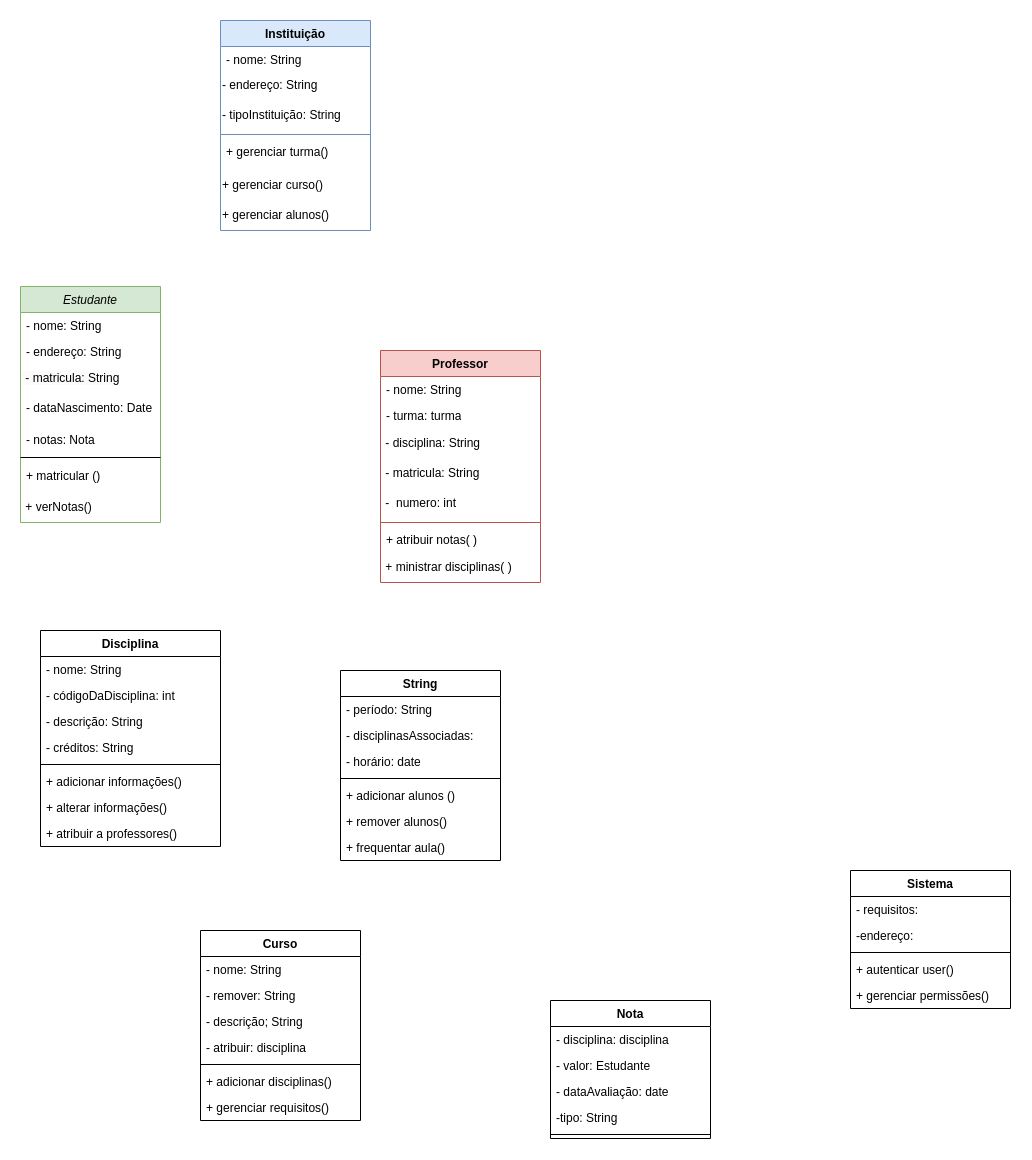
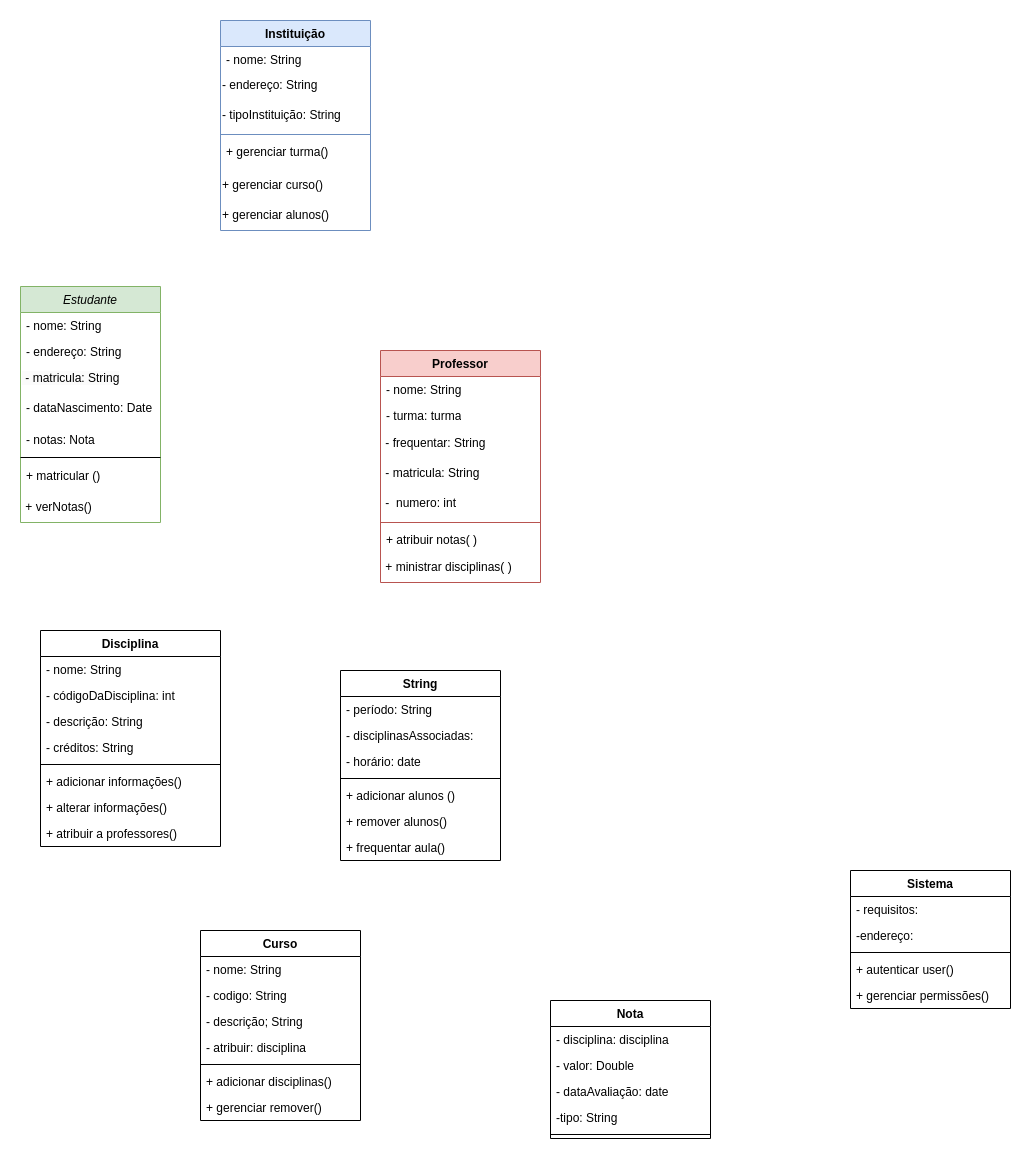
- <mxCell id="23" value="&amp;nbsp;- disciplina: String" style="text;html=1;strokeColor=none;fillColor=none;align=left;verticalAlign=middle;whiteSpace=wrap;rounded=0;" vertex="1" parent="20"><mxGeometry y="78" width="160" height="30" as="geometry" /></mxCell>
+ <mxCell id="23" value="&amp;nbsp;- frequentar: String" style="text;html=1;strokeColor=none;fillColor=none;align=left;verticalAlign=middle;whiteSpace=wrap;rounded=0;" vertex="1" parent="20"><mxGeometry y="78" width="160" height="30" as="geometry" /></mxCell>
- <mxCell id="48" value="- remover: String" style="text;strokeColor=none;fillColor=none;align=left;verticalAlign=top;spacingLeft=4;spacingRight=4;overflow=hidden;rotatable=0;points=[[0,0.5],[1,0.5]];portConstraint=eastwest;whiteSpace=wrap;html=1;" vertex="1" parent="46"><mxGeometry y="52" width="160" height="26" as="geometry" /></mxCell>
+ <mxCell id="48" value="- codigo: String" style="text;strokeColor=none;fillColor=none;align=left;verticalAlign=top;spacingLeft=4;spacingRight=4;overflow=hidden;rotatable=0;points=[[0,0.5],[1,0.5]];portConstraint=eastwest;whiteSpace=wrap;html=1;" vertex="1" parent="46"><mxGeometry y="52" width="160" height="26" as="geometry" /></mxCell>
- <mxCell id="56" value="- valor: Estudante" style="text;strokeColor=none;fillColor=none;align=left;verticalAlign=top;spacingLeft=4;spacingRight=4;overflow=hidden;rotatable=0;points=[[0,0.5],[1,0.5]];portConstraint=eastwest;whiteSpace=wrap;html=1;" vertex="1" parent="54"><mxGeometry y="52" width="160" height="26" as="geometry" /></mxCell>
+ <mxCell id="56" value="- valor: Double" style="text;strokeColor=none;fillColor=none;align=left;verticalAlign=top;spacingLeft=4;spacingRight=4;overflow=hidden;rotatable=0;points=[[0,0.5],[1,0.5]];portConstraint=eastwest;whiteSpace=wrap;html=1;" vertex="1" parent="54"><mxGeometry y="52" width="160" height="26" as="geometry" /></mxCell>
- <mxCell id="53" value="+ gerenciar requisitos()" style="text;strokeColor=none;fillColor=none;align=left;verticalAlign=top;spacingLeft=4;spacingRight=4;overflow=hidden;rotatable=0;points=[[0,0.5],[1,0.5]];portConstraint=eastwest;whiteSpace=wrap;html=1;" vertex="1" parent="46"><mxGeometry y="164" width="160" height="26" as="geometry" /></mxCell>
+ <mxCell id="53" value="+ gerenciar remover()" style="text;strokeColor=none;fillColor=none;align=left;verticalAlign=top;spacingLeft=4;spacingRight=4;overflow=hidden;rotatable=0;points=[[0,0.5],[1,0.5]];portConstraint=eastwest;whiteSpace=wrap;html=1;" vertex="1" parent="46"><mxGeometry y="164" width="160" height="26" as="geometry" /></mxCell>
